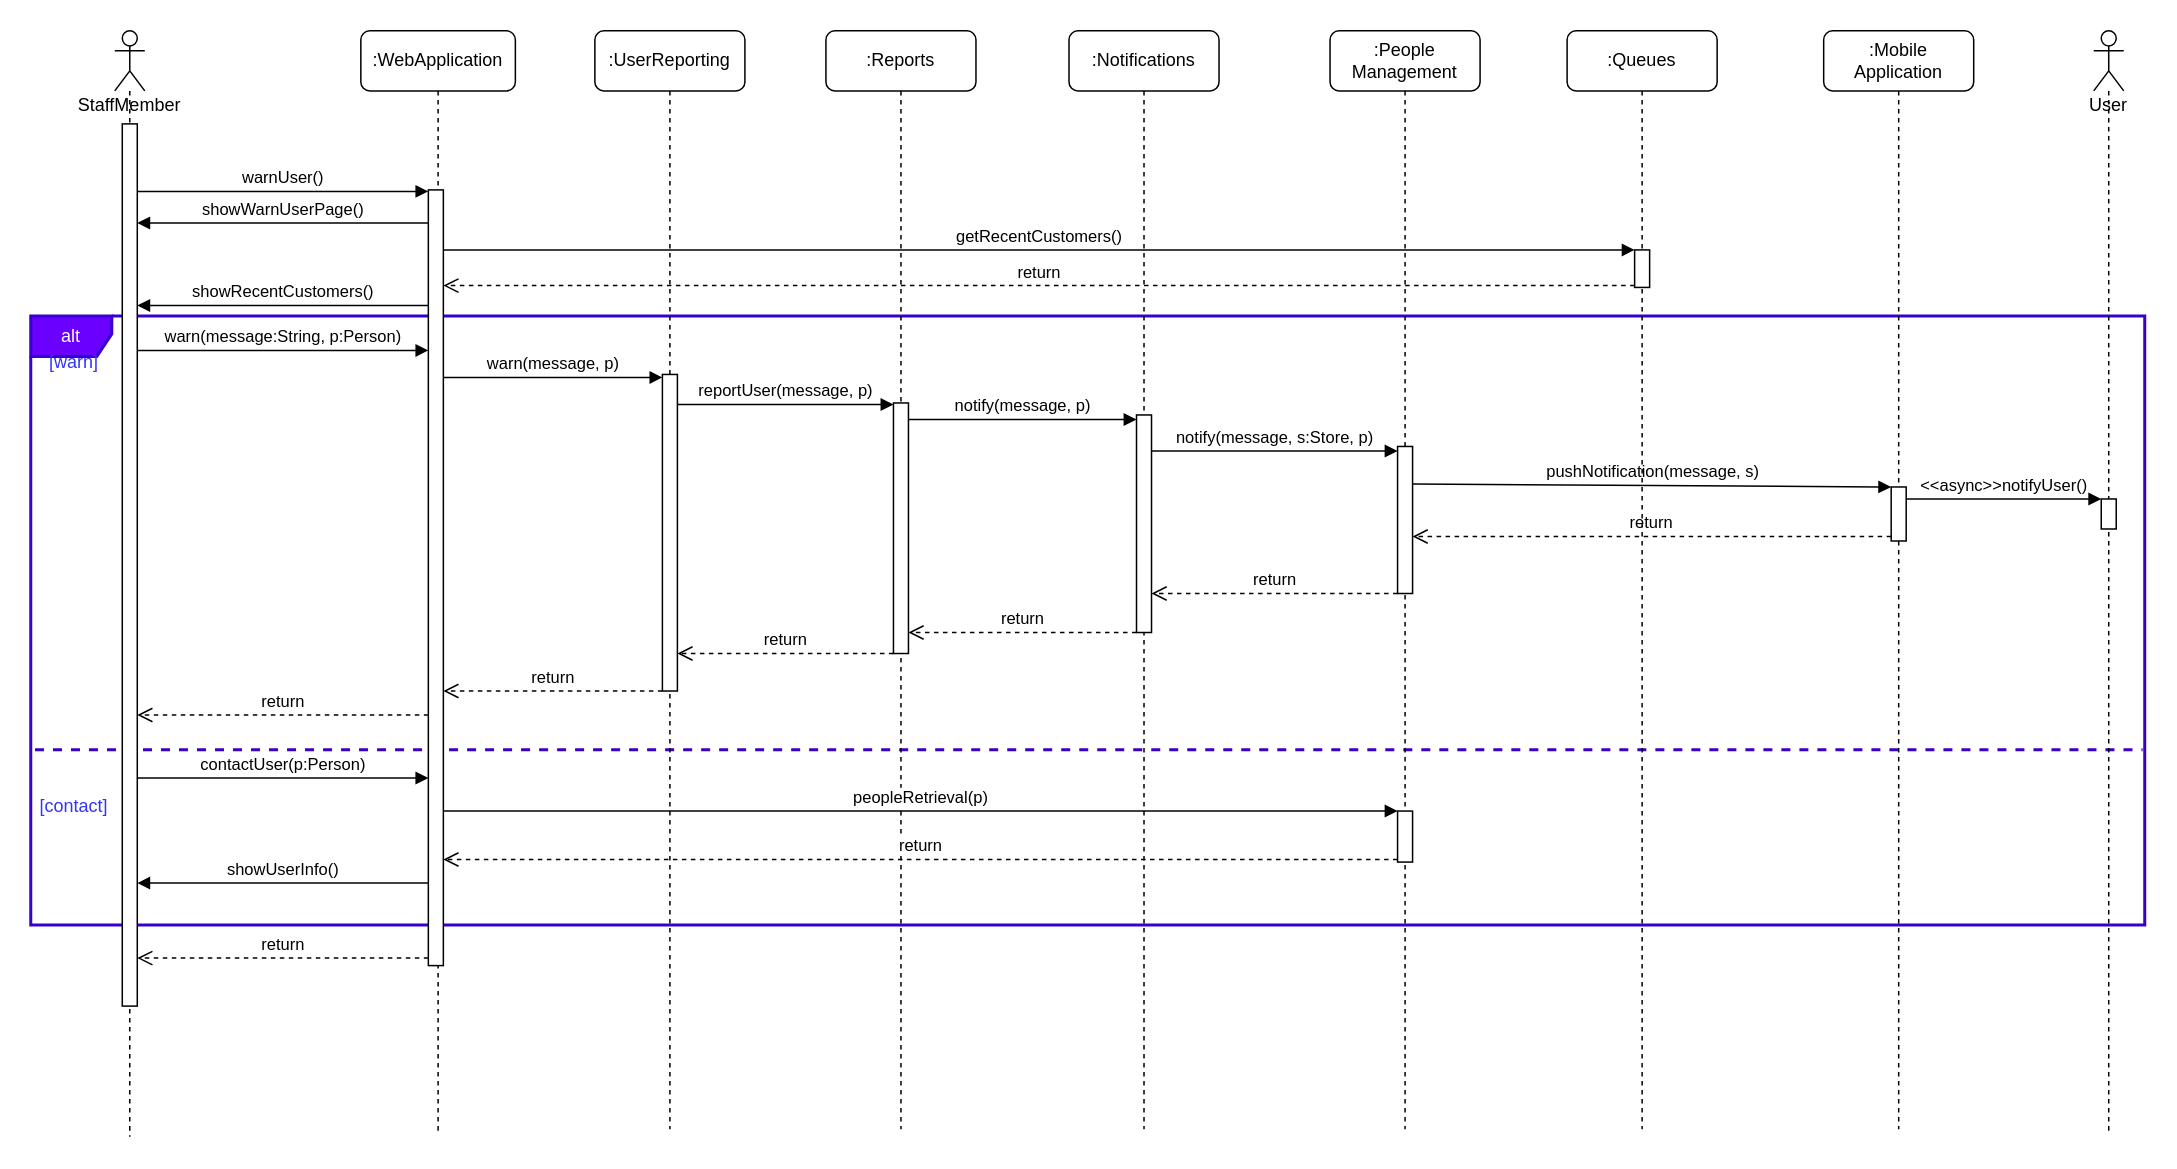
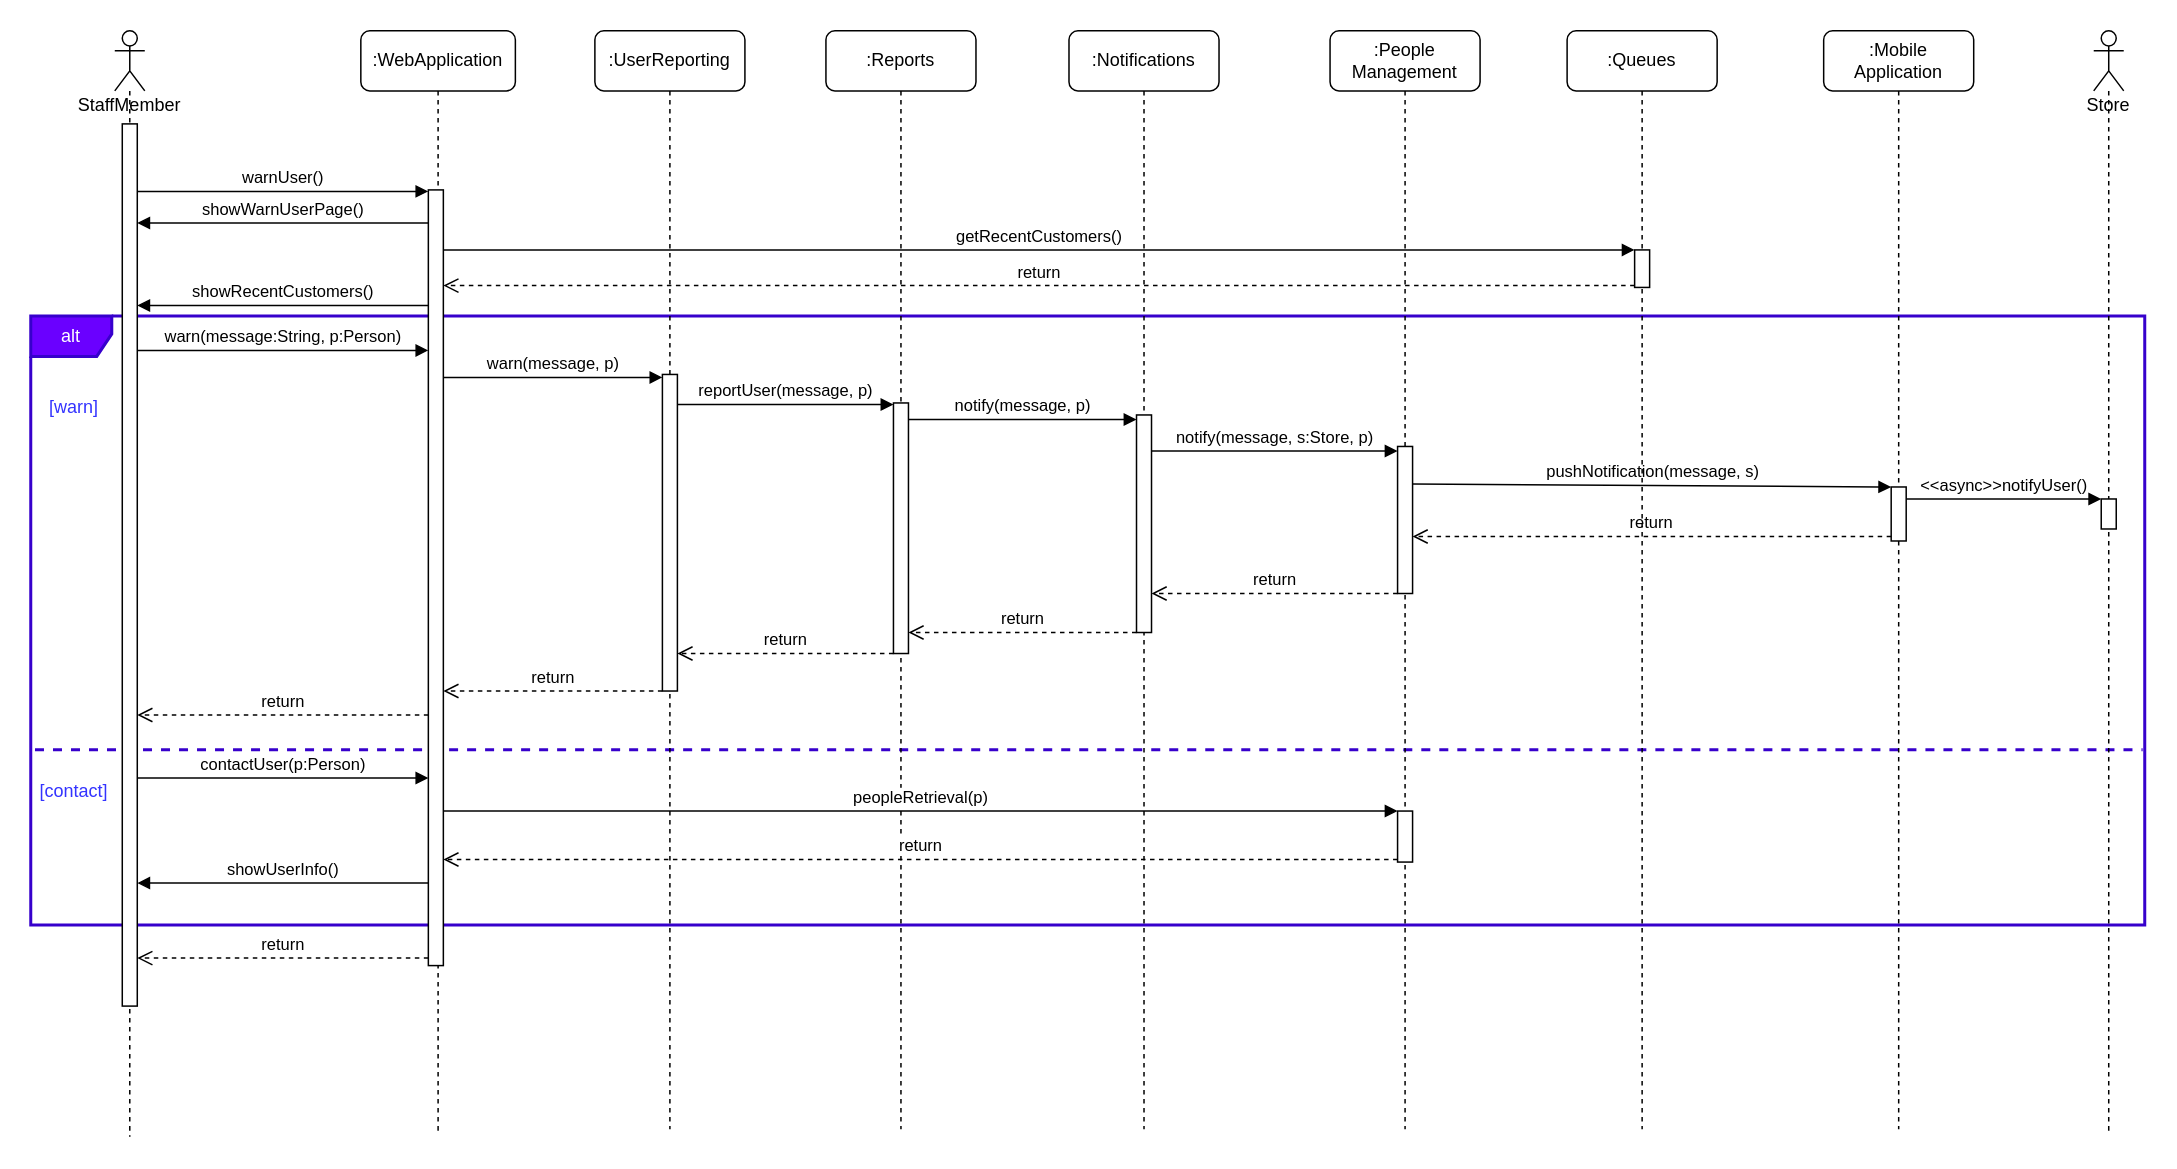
- <mxCell id="24" value="User" style="shape=umlLifeline;participant=umlActor;perimeter=lifelinePerimeter;whiteSpace=wrap;html=1;container=1;collapsible=0;recursiveResize=0;verticalAlign=top;spacingTop=36;outlineConnect=0;" vertex="1" parent="1"><mxGeometry x="1395" y="20" width="20" height="735" as="geometry" /></mxCell>
+ <mxCell id="24" value="Store" style="shape=umlLifeline;participant=umlActor;perimeter=lifelinePerimeter;whiteSpace=wrap;html=1;container=1;collapsible=0;recursiveResize=0;verticalAlign=top;spacingTop=36;outlineConnect=0;" vertex="1" parent="1"><mxGeometry x="1395" y="20" width="20" height="735" as="geometry" /></mxCell>
- <mxCell id="46" value="[warn]" style="text;html=1;strokeColor=none;fillColor=none;align=center;verticalAlign=middle;whiteSpace=wrap;rounded=0;shadow=1;glass=0;sketch=0;fontColor=#3333FF;" vertex="1" parent="1"><mxGeometry x="29" y="231" width="40" height="20" as="geometry" /></mxCell>
+ <mxCell id="46" value="[warn]" style="text;html=1;strokeColor=none;fillColor=none;align=center;verticalAlign=middle;whiteSpace=wrap;rounded=0;shadow=1;glass=0;sketch=0;fontColor=#3333FF;" vertex="1" parent="1"><mxGeometry x="29" y="261" width="40" height="20" as="geometry" /></mxCell>
- <mxCell id="45" value="[contact]" style="text;html=1;strokeColor=none;fillColor=none;align=center;verticalAlign=middle;whiteSpace=wrap;rounded=0;shadow=1;glass=0;sketch=0;fontColor=#3333FF;" vertex="1" parent="1"><mxGeometry x="29" y="527" width="40" height="20" as="geometry" /></mxCell>
+ <mxCell id="45" value="[contact]" style="text;html=1;strokeColor=none;fillColor=none;align=center;verticalAlign=middle;whiteSpace=wrap;rounded=0;shadow=1;glass=0;sketch=0;fontColor=#3333FF;" vertex="1" parent="1"><mxGeometry x="29" y="517" width="40" height="20" as="geometry" /></mxCell>
